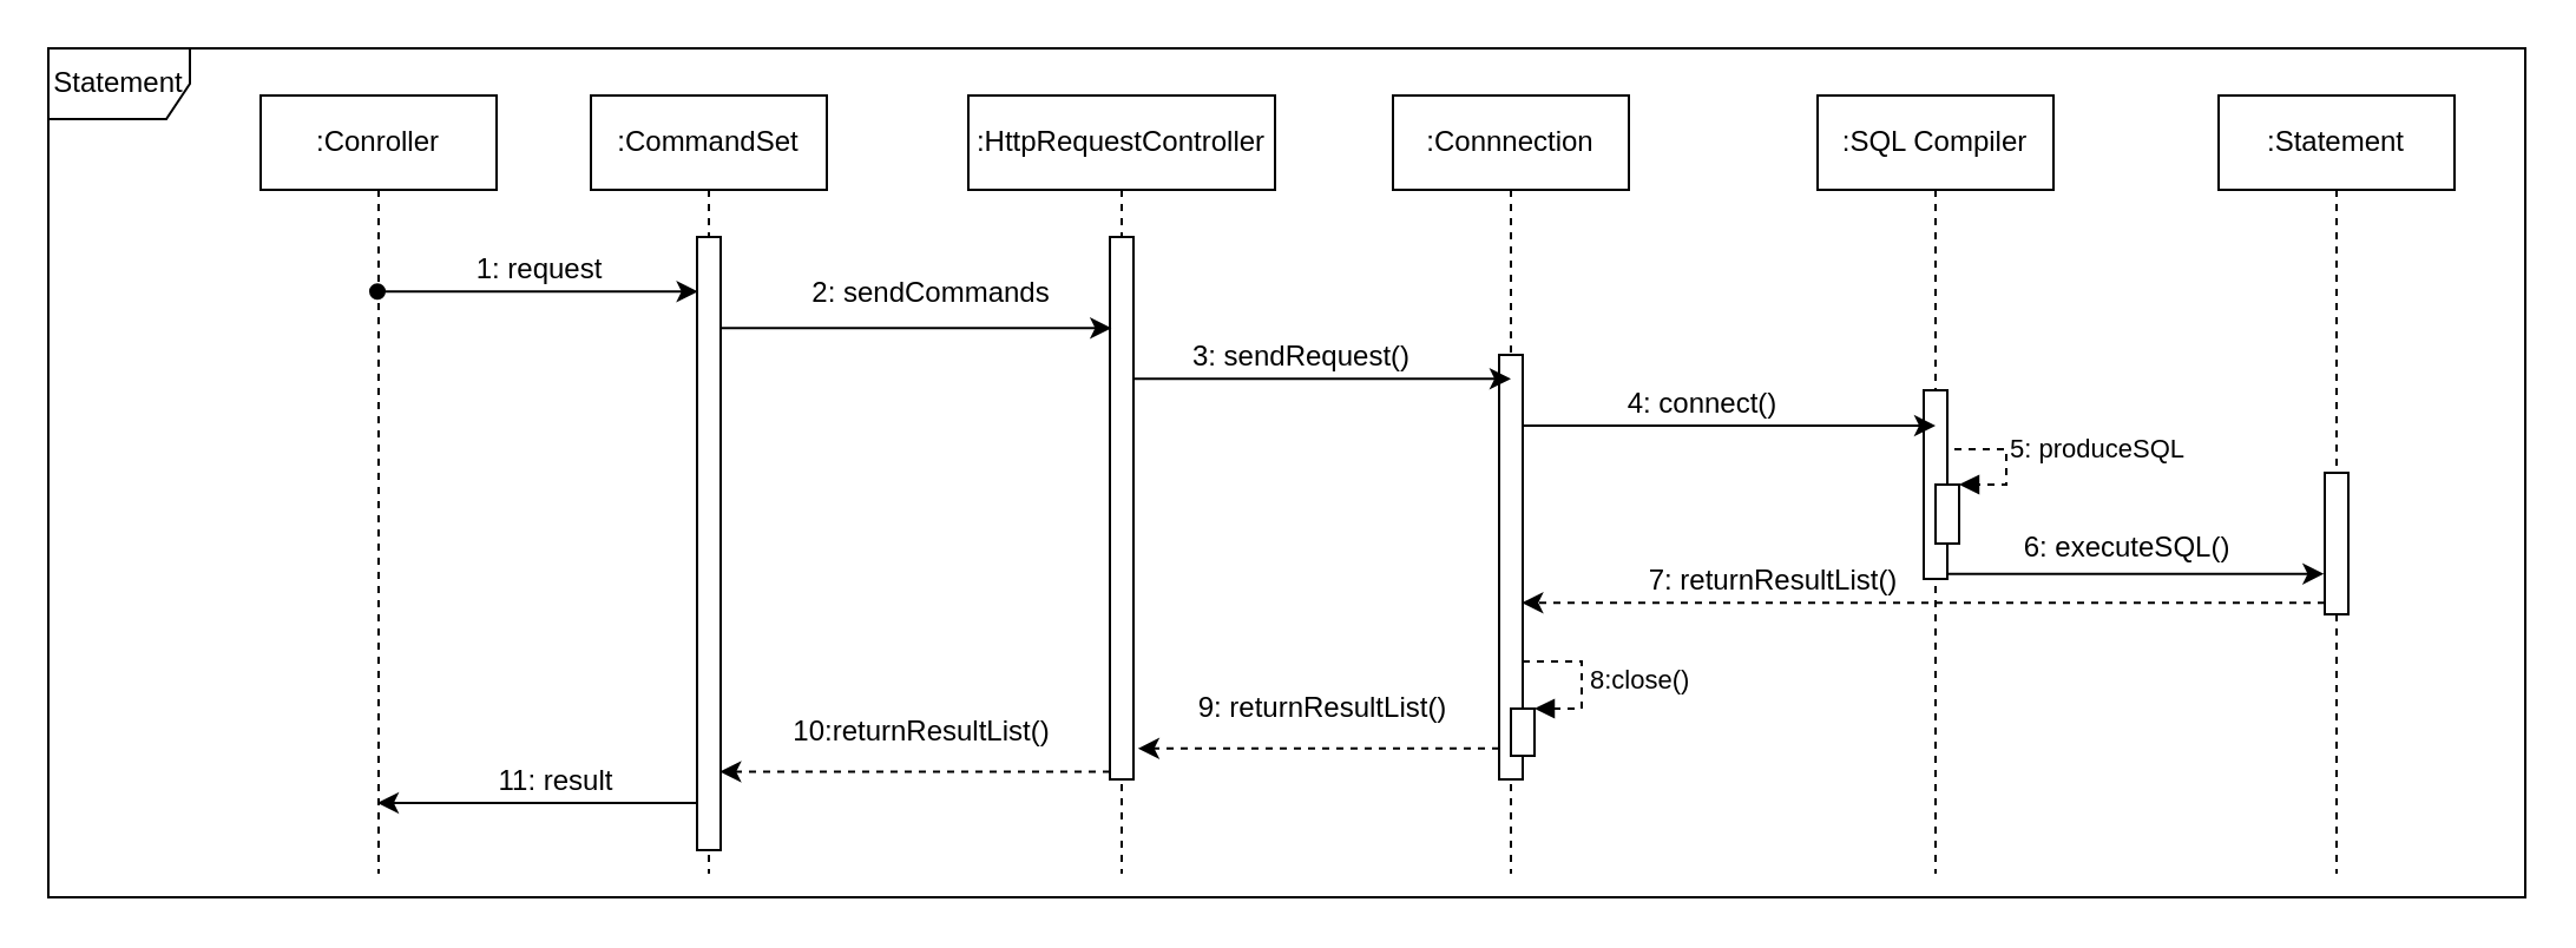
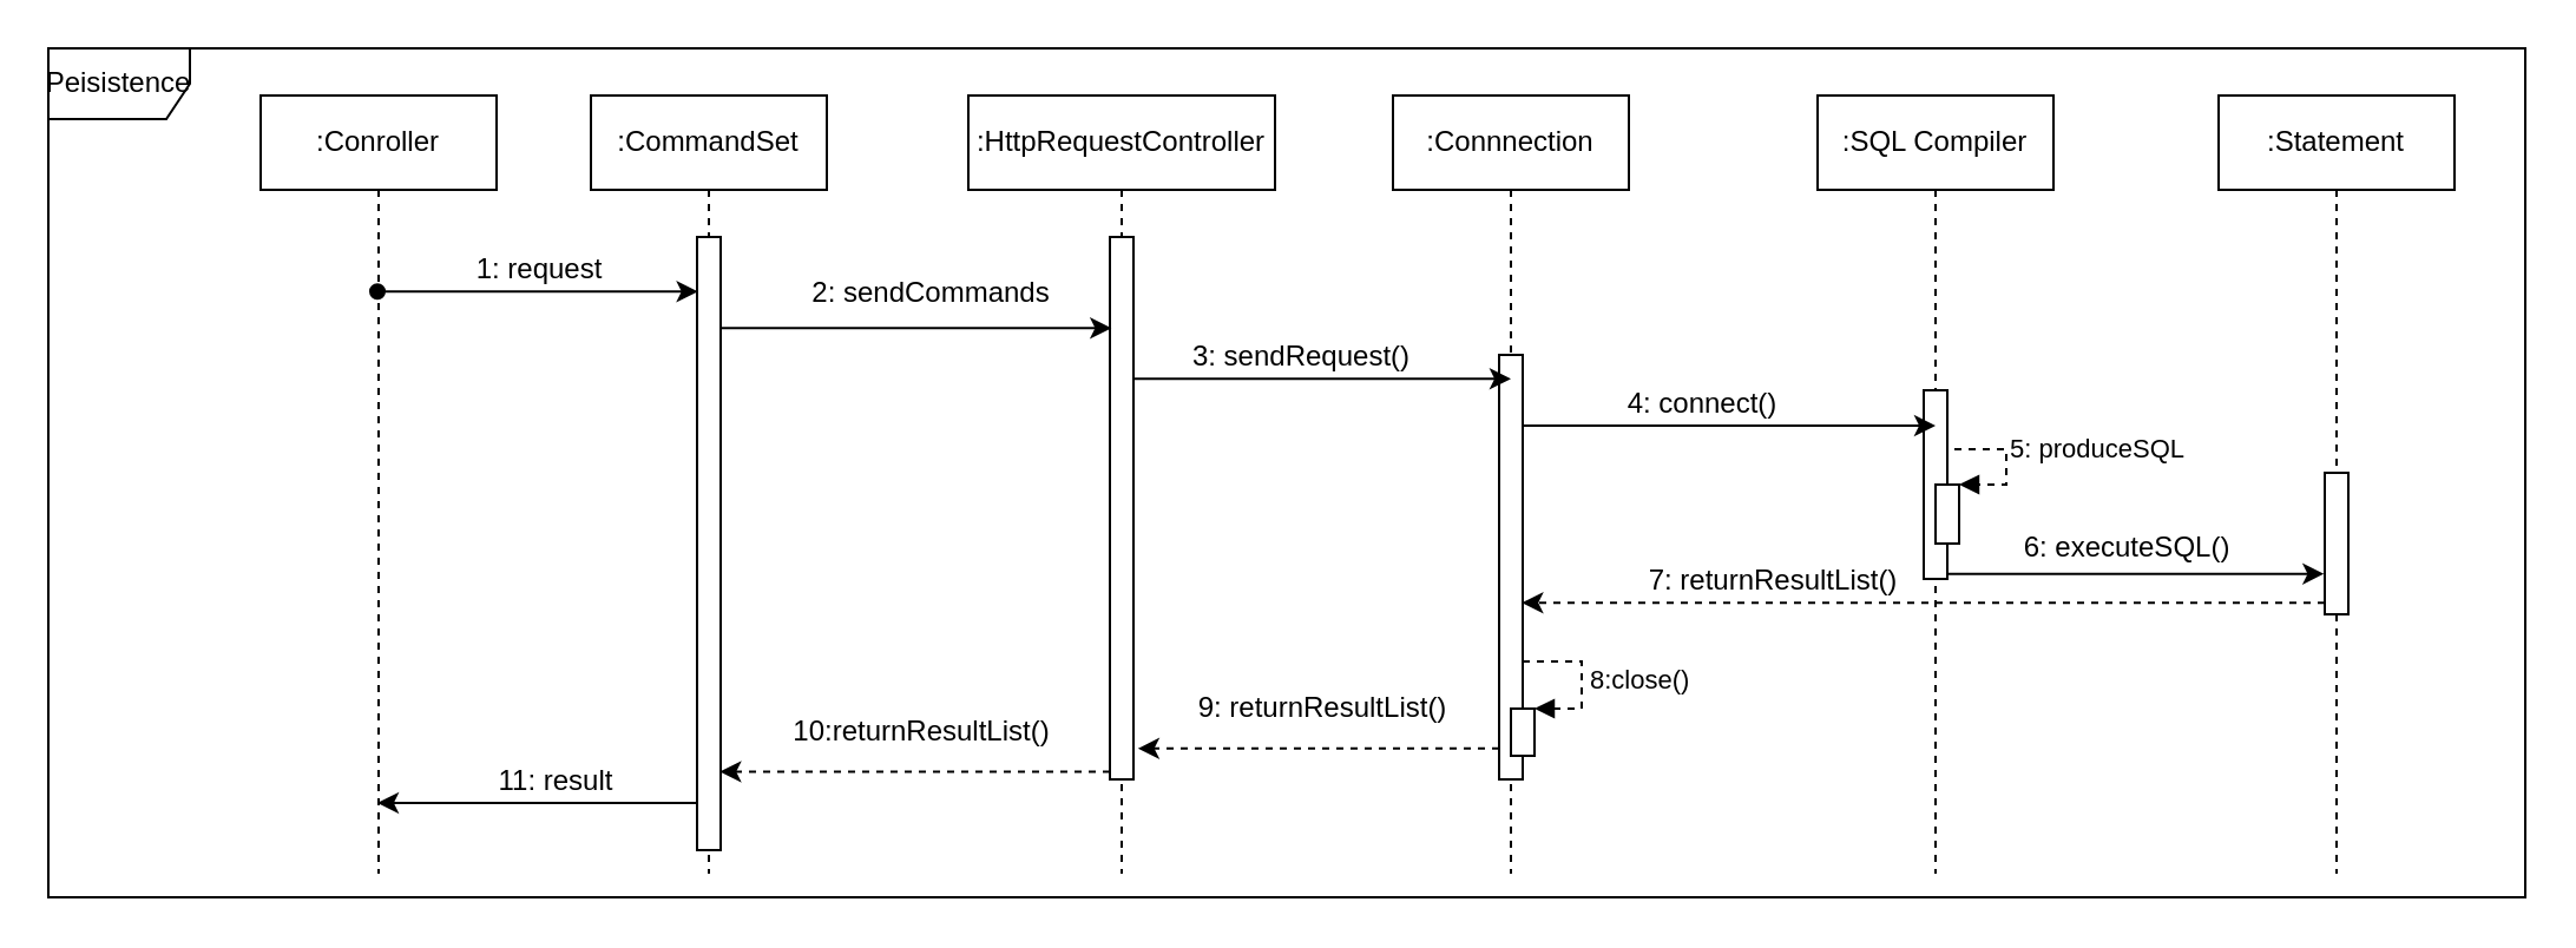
- <mxCell id="36" value="Statement" style="shape=umlFrame;whiteSpace=wrap;html=1;" vertex="1" parent="1"><mxGeometry x="20" y="20" width="1050" height="360" as="geometry" /></mxCell>
+ <mxCell id="36" value="Peisistence" style="shape=umlFrame;whiteSpace=wrap;html=1;" vertex="1" parent="1"><mxGeometry x="20" y="20" width="1050" height="360" as="geometry" /></mxCell>
